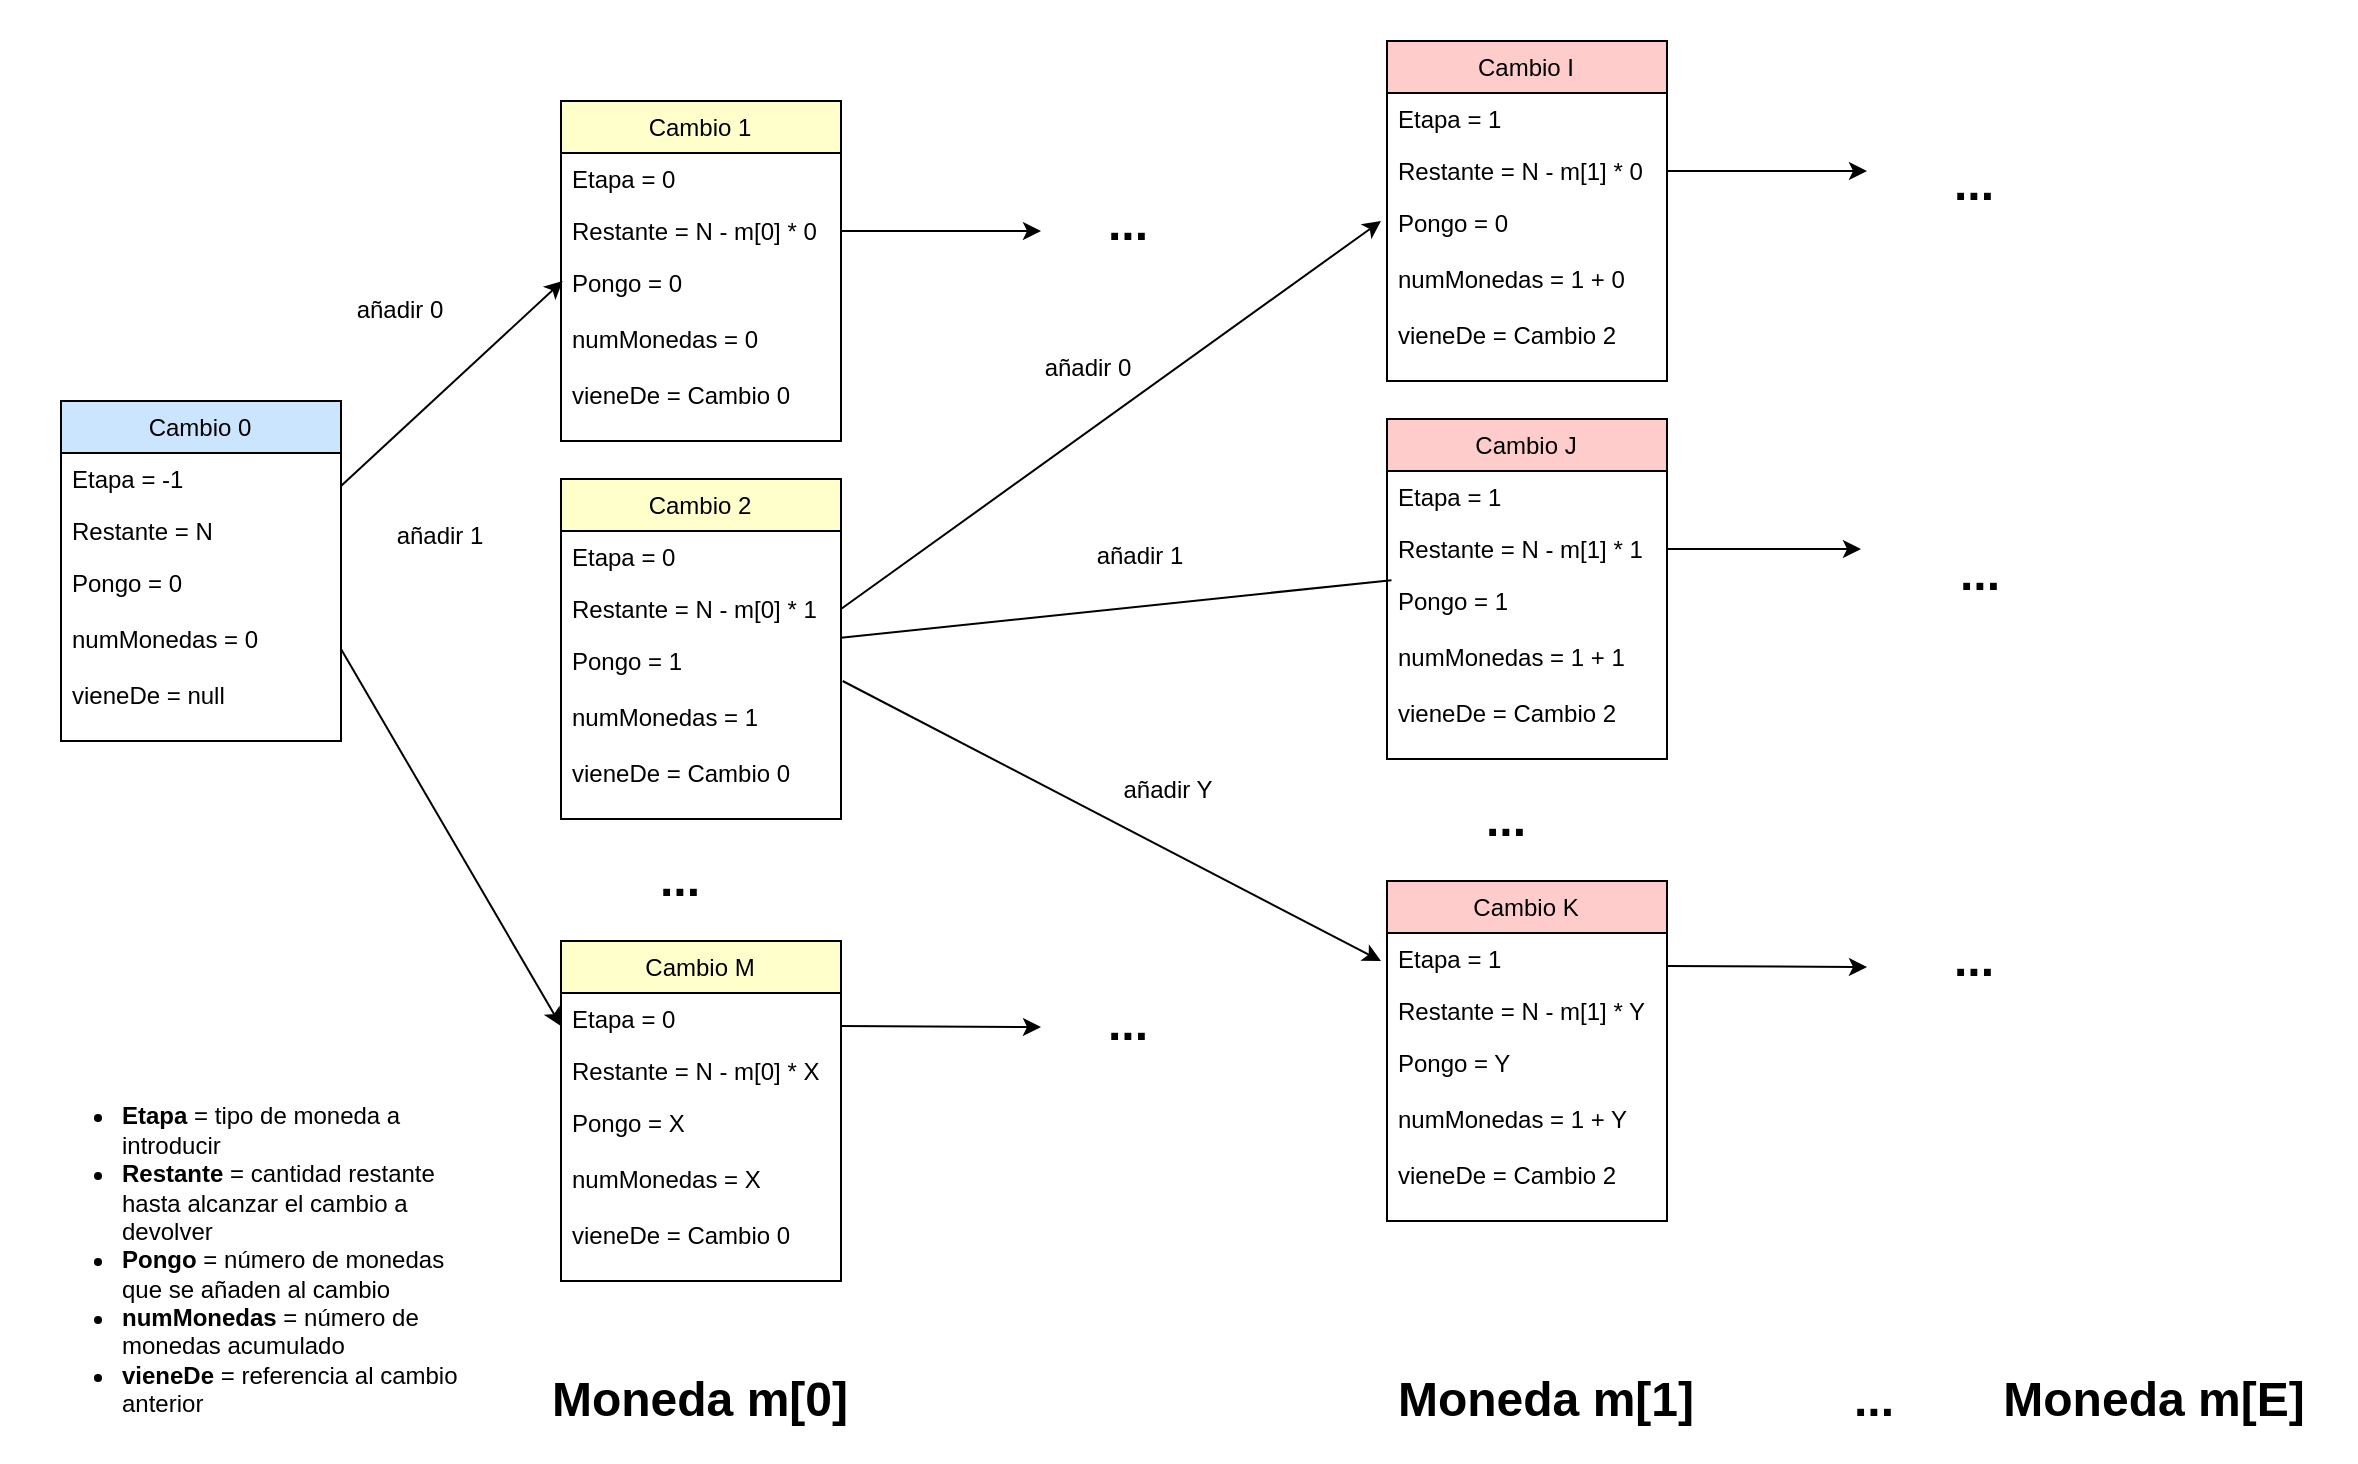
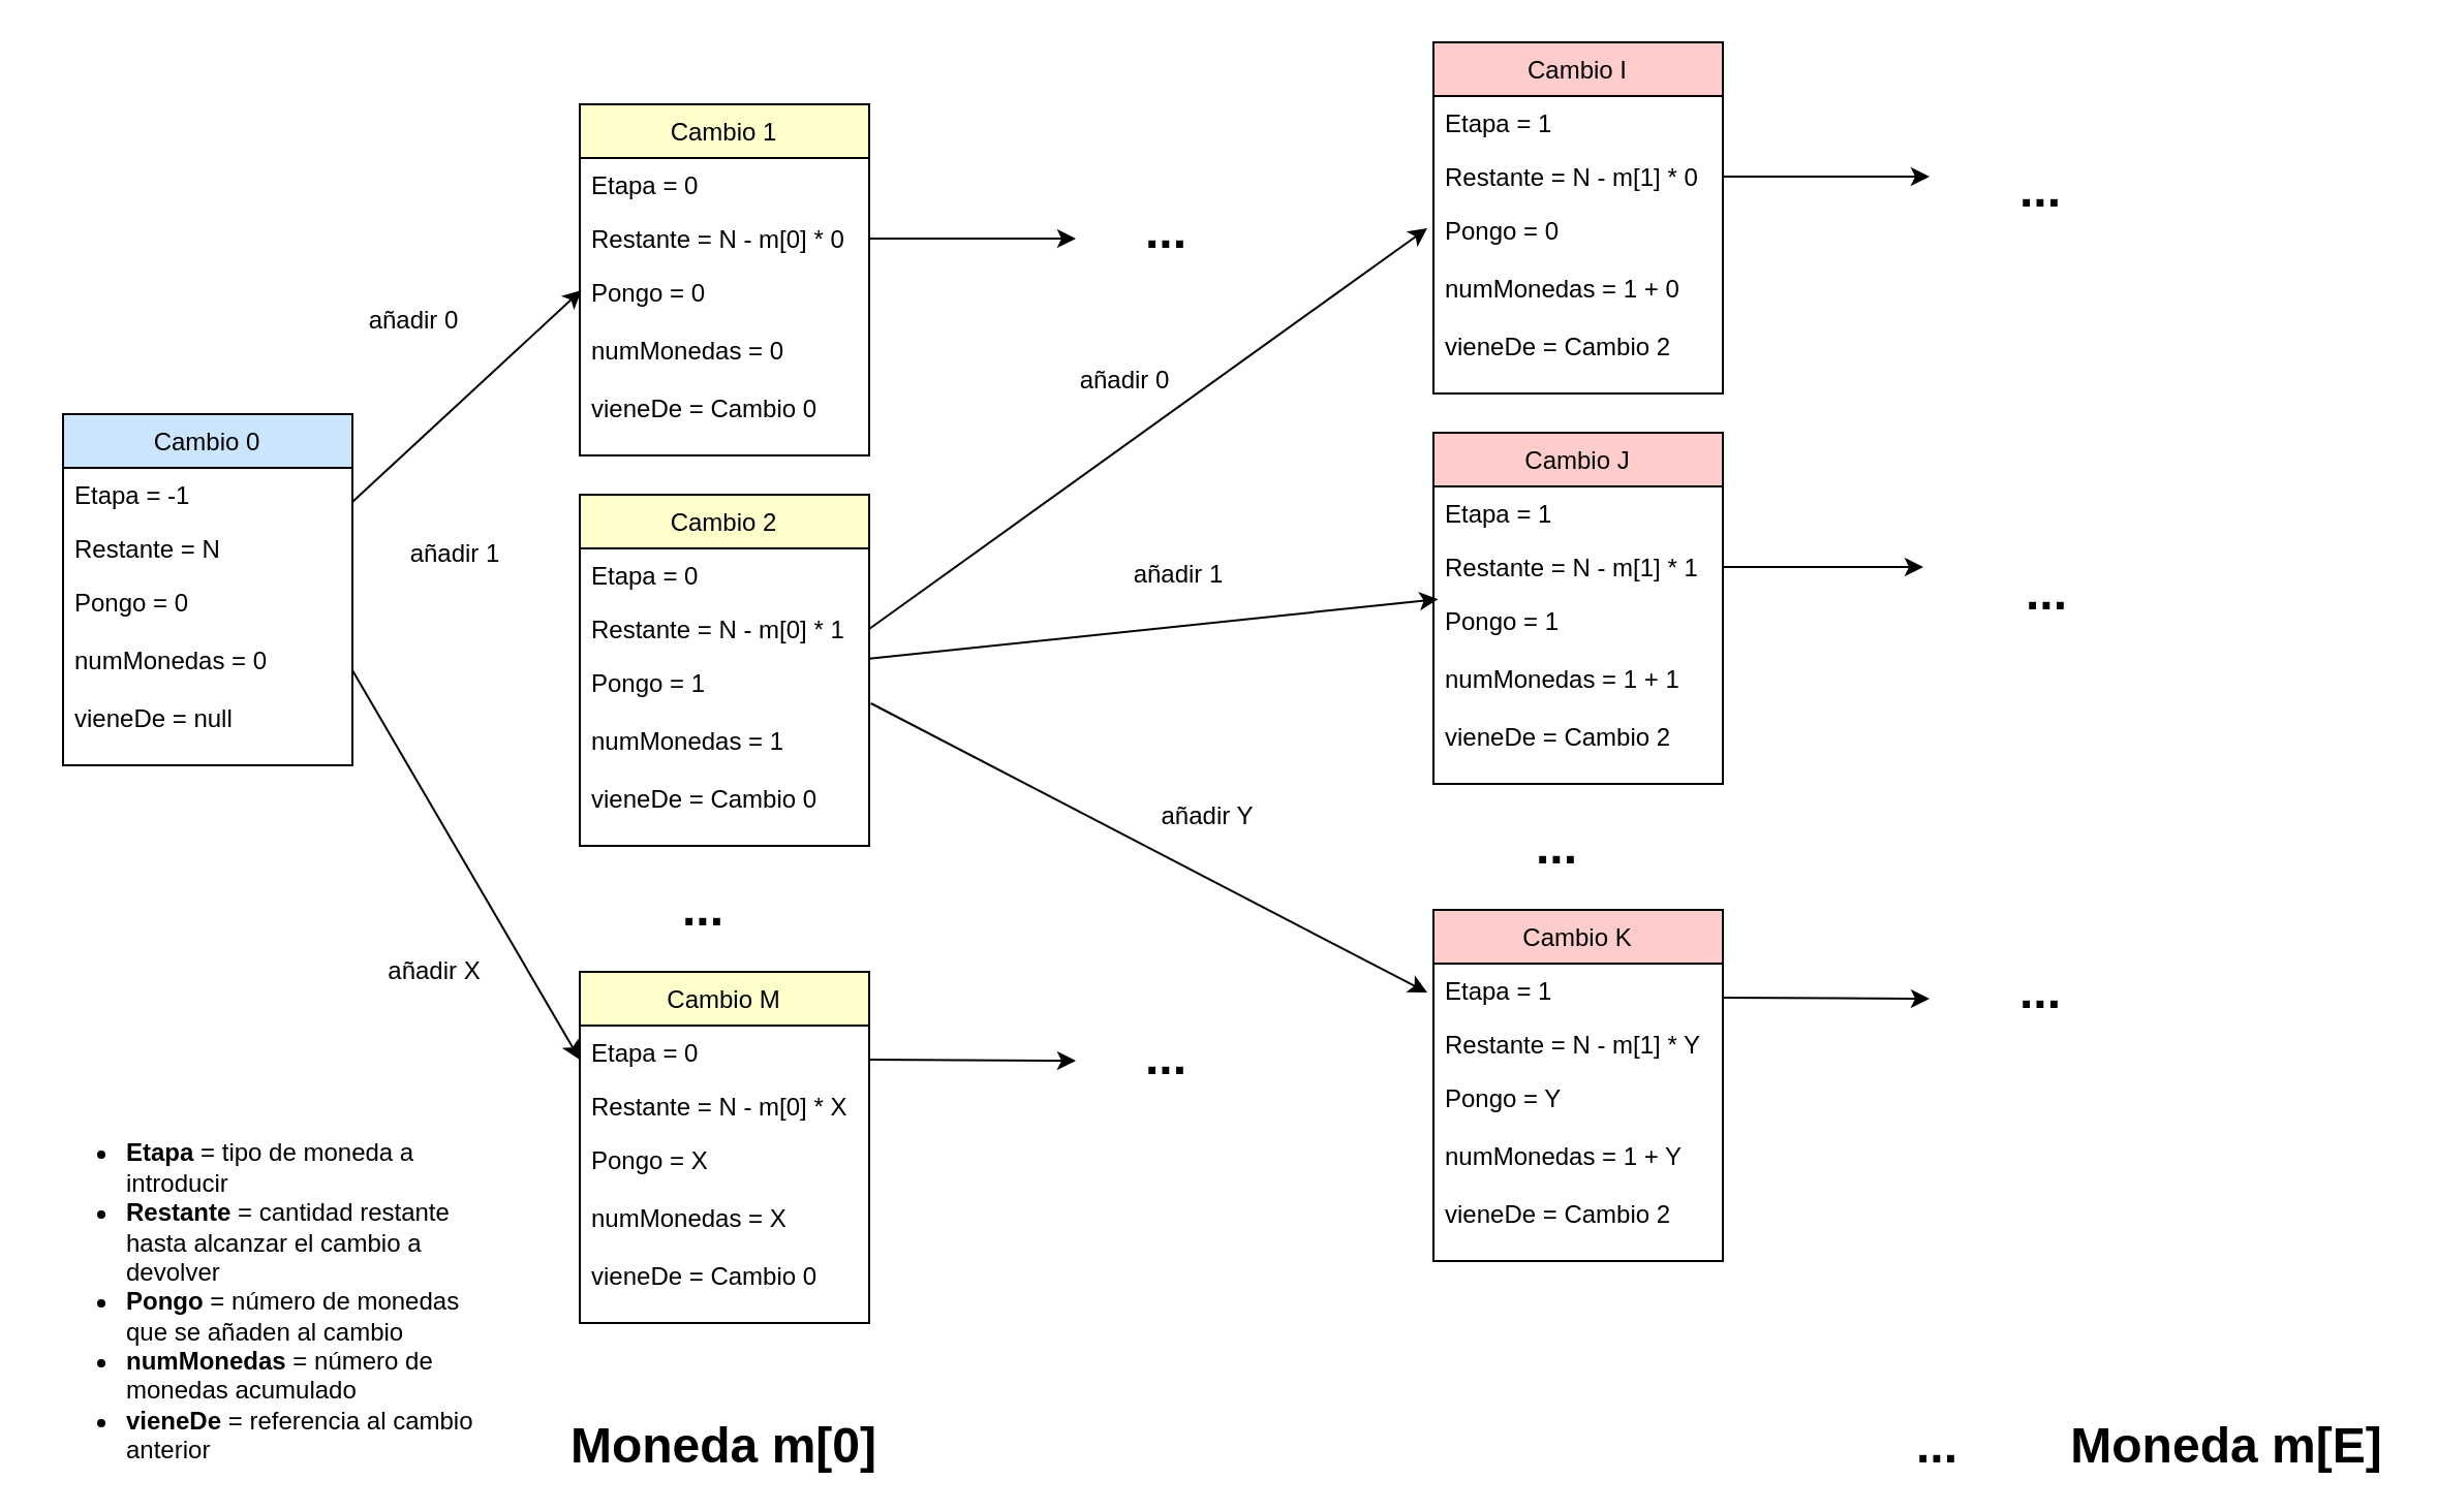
- <mxCell id="50" value="" style="endArrow=none;html=1;exitX=1;exitY=0.015;exitDx=0;exitDy=0;exitPerimeter=0;entryX=0.016;entryY=0.028;entryDx=0;entryDy=0;entryPerimeter=0;" edge="1" parent="1" source="14" target="39"><mxGeometry width="50" height="50" relative="1" as="geometry"><mxPoint x="500" y="340" as="sourcePoint" /><mxPoint x="550" y="290" as="targetPoint" /></mxGeometry></mxCell>
+ <mxCell id="50" value="" style="endArrow=classic;html=1;exitX=1;exitY=0.015;exitDx=0;exitDy=0;exitPerimeter=0;entryX=0.016;entryY=0.028;entryDx=0;entryDy=0;entryPerimeter=0;" edge="1" parent="1" source="14" target="39"><mxGeometry width="50" height="50" relative="1" as="geometry"><mxPoint x="500" y="340" as="sourcePoint" /><mxPoint x="550" y="290" as="targetPoint" /></mxGeometry></mxCell>
+ <mxCell id="56" value="añadir X" style="text;html=1;strokeColor=none;fillColor=none;align=center;verticalAlign=middle;whiteSpace=wrap;rounded=0;" vertex="1" parent="1"><mxGeometry x="180" y="460" width="60" height="20" as="geometry" /></mxCell>
- <mxCell id="25" value="&lt;font style=&quot;font-size: 24px&quot;&gt;&lt;b&gt;Moneda m[1]&lt;/b&gt;&lt;/font&gt;" style="text;html=1;strokeColor=none;fillColor=none;align=center;verticalAlign=middle;whiteSpace=wrap;rounded=0;" vertex="1" parent="1"><mxGeometry x="693" y="690" width="160" height="20" as="geometry" /></mxCell>
